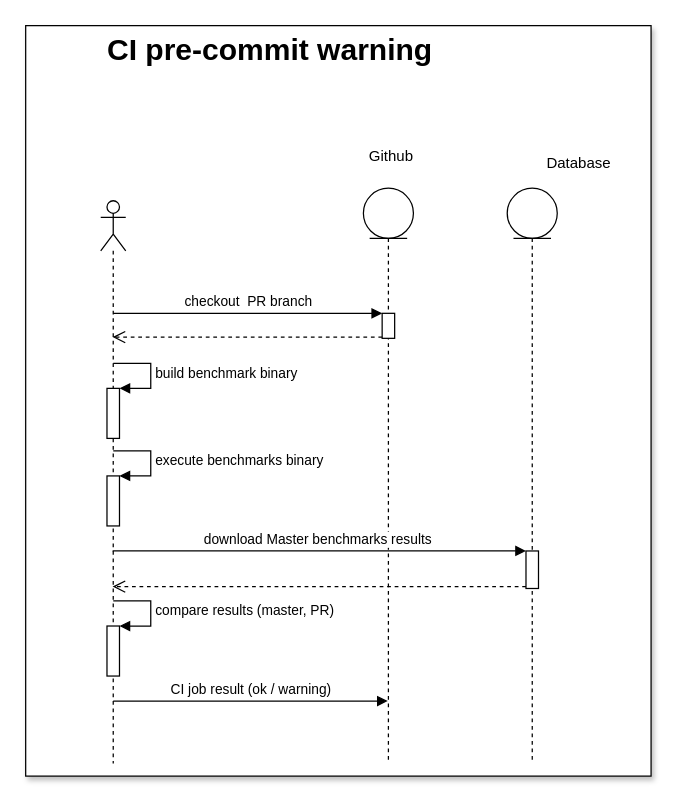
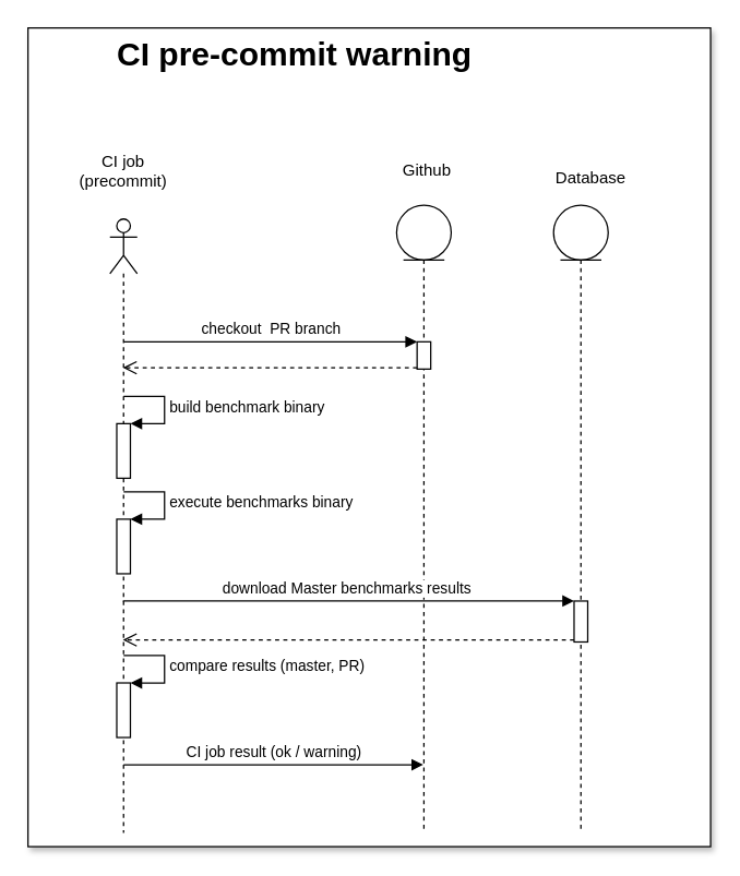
+ <mxCell id="11" value="CI job (precommit)" style="text;html=1;strokeColor=none;fillColor=none;align=center;verticalAlign=middle;whiteSpace=wrap;rounded=0;" parent="1" vertex="1"><mxGeometry x="60" y="110" width="60" height="30" as="geometry" /></mxCell>
- <mxCell id="19" value="Database" style="text;html=1;strokeColor=none;fillColor=none;align=center;verticalAlign=middle;whiteSpace=wrap;rounded=0;" parent="1" vertex="1"><mxGeometry x="440" y="120" width="45" height="20" as="geometry" /></mxCell>
+ <mxCell id="19" value="Database" style="text;html=1;strokeColor=none;fillColor=none;align=center;verticalAlign=middle;whiteSpace=wrap;rounded=0;" parent="1" vertex="1"><mxGeometry x="410" y="120" width="45" height="20" as="geometry" /></mxCell>
